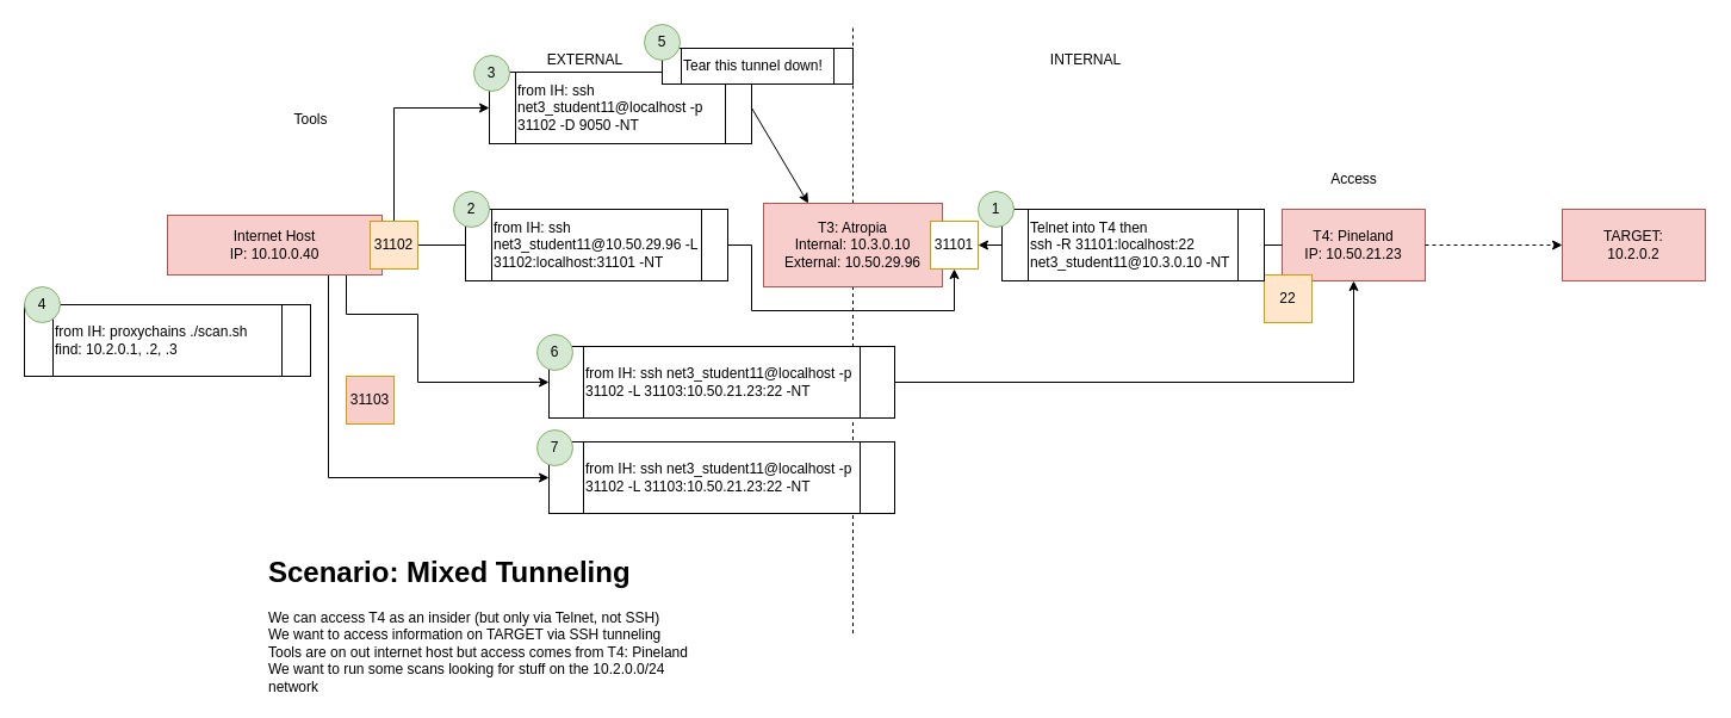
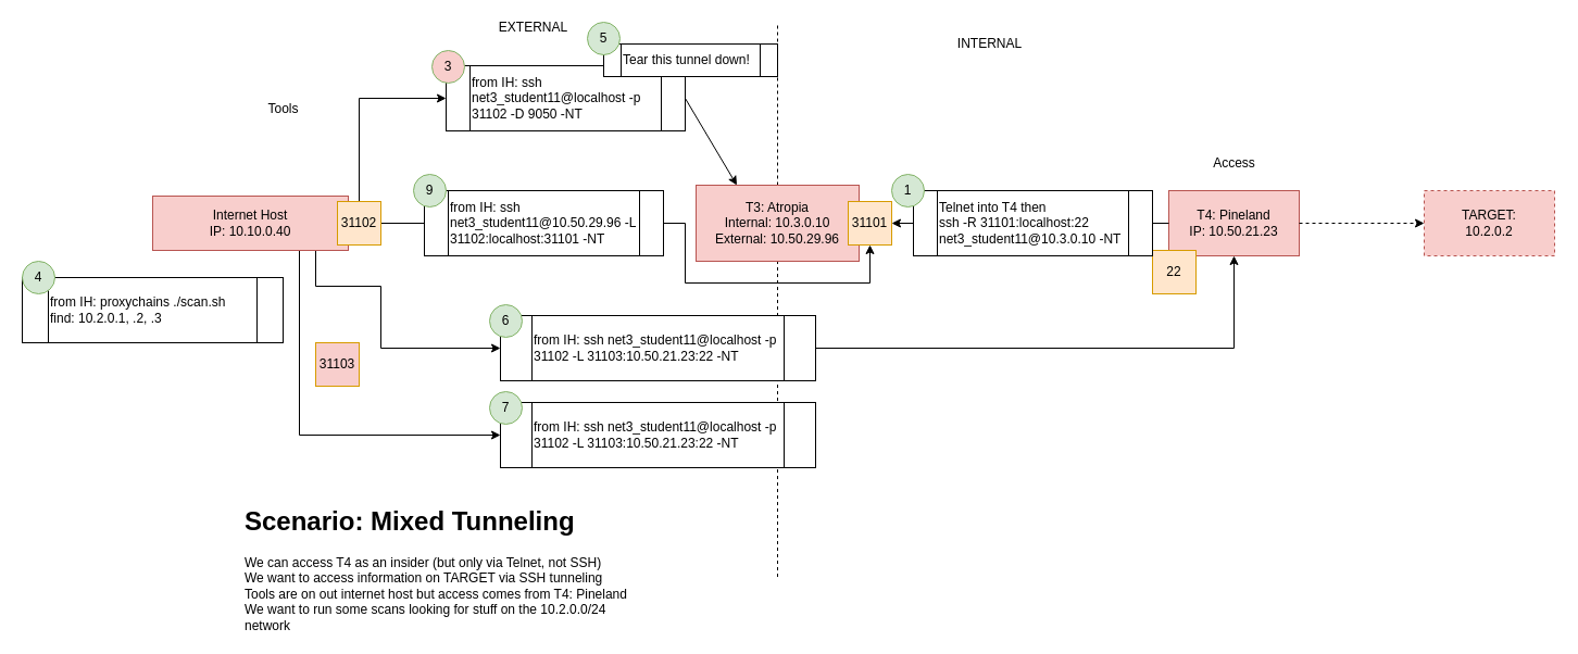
- <mxCell id="8" value="EXTERNAL" style="text;html=1;align=center;verticalAlign=middle;resizable=0;points=[];autosize=1;strokeColor=none;fillColor=none;" parent="1" vertex="1"><mxGeometry x="450" y="40" width="80" height="20" as="geometry" /></mxCell>
+ <mxCell id="8" value="EXTERNAL" style="text;html=1;align=center;verticalAlign=middle;resizable=0;points=[];autosize=1;strokeColor=none;fillColor=none;" parent="1" vertex="1"><mxGeometry x="450" y="15" width="80" height="20" as="geometry" /></mxCell>
- <mxCell id="9" value="INTERNAL" style="text;html=1;align=center;verticalAlign=middle;resizable=0;points=[];autosize=1;strokeColor=none;fillColor=none;" parent="1" vertex="1"><mxGeometry x="875" y="40" width="70" height="20" as="geometry" /></mxCell>
+ <mxCell id="9" value="INTERNAL" style="text;html=1;align=center;verticalAlign=middle;resizable=0;points=[];autosize=1;strokeColor=none;fillColor=none;" parent="1" vertex="1"><mxGeometry x="875" y="30" width="70" height="20" as="geometry" /></mxCell>
- <mxCell id="26" value="3" style="ellipse;whiteSpace=wrap;html=1;aspect=fixed;fillColor=#d5e8d4;strokeColor=#82b366;" parent="1" vertex="1"><mxGeometry x="397" y="46" width="30" height="30" as="geometry" /></mxCell>
+ <mxCell id="26" value="3" style="ellipse;whiteSpace=wrap;html=1;aspect=fixed;fillColor=#f8cecc;strokeColor=#82b366;" parent="1" vertex="1"><mxGeometry x="397" y="46" width="30" height="30" as="geometry" /></mxCell>
- <mxCell id="22" value="2" style="ellipse;whiteSpace=wrap;html=1;aspect=fixed;fillColor=#d5e8d4;strokeColor=#82b366;" parent="1" vertex="1"><mxGeometry x="380" y="160" width="30" height="30" as="geometry" /></mxCell>
+ <mxCell id="22" value="9" style="ellipse;whiteSpace=wrap;html=1;aspect=fixed;fillColor=#d5e8d4;strokeColor=#82b366;" parent="1" vertex="1"><mxGeometry x="380" y="160" width="30" height="30" as="geometry" /></mxCell>
- <mxCell id="40" value="31101" style="whiteSpace=wrap;html=1;aspect=fixed;fillColor=#ffffff;strokeColor=#d79b00;" parent="1" vertex="1"><mxGeometry x="780" y="185" width="40" height="40" as="geometry" /></mxCell>
+ <mxCell id="40" value="31101" style="whiteSpace=wrap;html=1;aspect=fixed;fillColor=#ffe6cc;strokeColor=#d79b00;" parent="1" vertex="1"><mxGeometry x="780" y="185" width="40" height="40" as="geometry" /></mxCell>
- <mxCell id="11" value="TARGET:&lt;br&gt;10.2.0.2" style="rounded=0;whiteSpace=wrap;html=1;fillColor=#f8cecc;strokeColor=#b85450;" parent="1" vertex="1"><mxGeometry x="1310" y="175" width="120" height="60" as="geometry" /></mxCell>
+ <mxCell id="11" value="TARGET:&lt;br&gt;10.2.0.2" style="rounded=0;whiteSpace=wrap;html=1;fillColor=#f8cecc;strokeColor=#b85450;dashed=1;" parent="1" vertex="1"><mxGeometry x="1310" y="175" width="120" height="60" as="geometry" /></mxCell>
